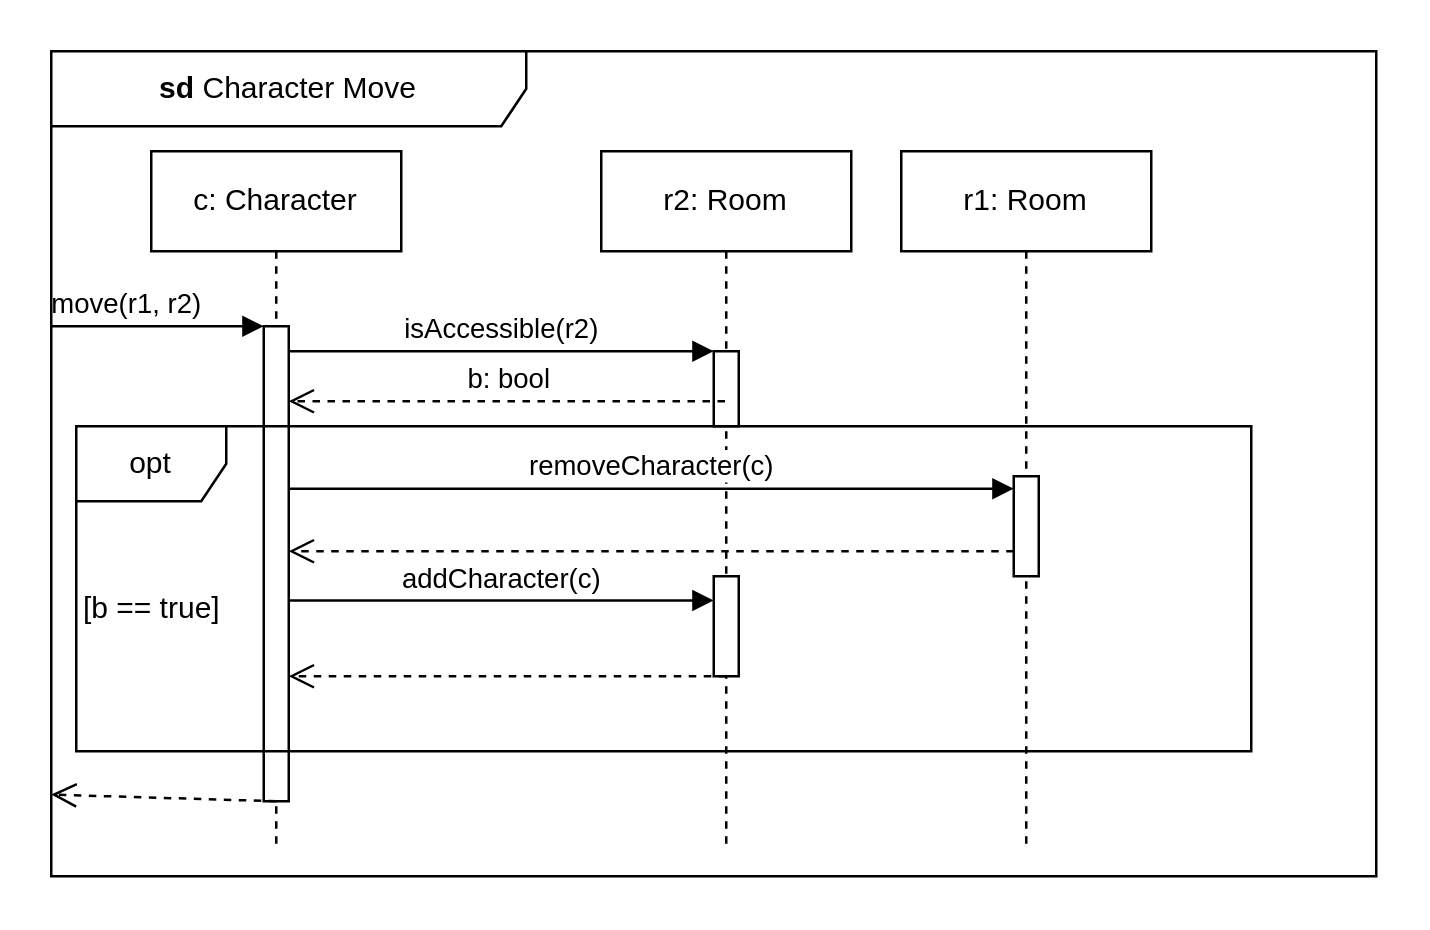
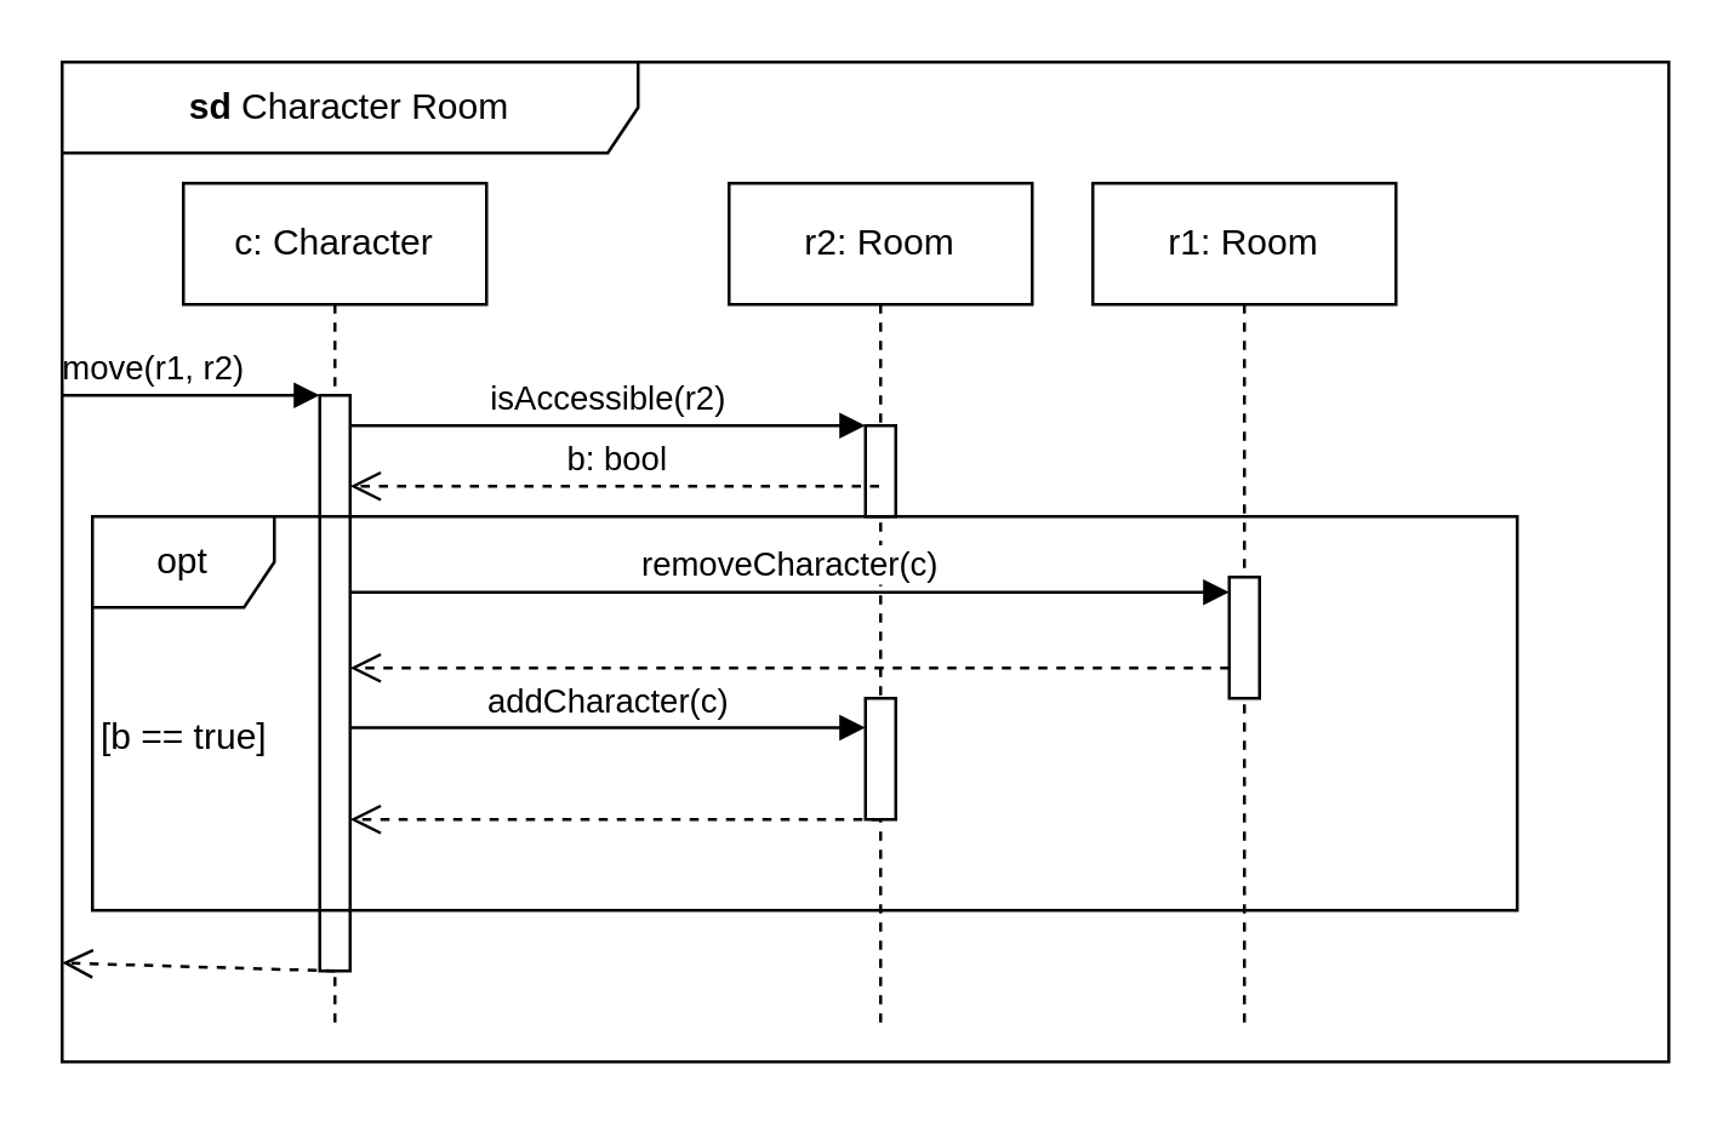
- <mxCell id="19" value="&lt;b&gt;sd&lt;/b&gt; Character Move" style="shape=umlFrame;whiteSpace=wrap;html=1;pointerEvents=0;width=190;height=30;" parent="1" vertex="1"><mxGeometry x="20" y="20" width="530" height="330" as="geometry" /></mxCell>
+ <mxCell id="19" value="&lt;b&gt;sd&lt;/b&gt; Character Room" style="shape=umlFrame;whiteSpace=wrap;html=1;pointerEvents=0;width=190;height=30;" parent="1" vertex="1"><mxGeometry x="20" y="20" width="530" height="330" as="geometry" /></mxCell>
